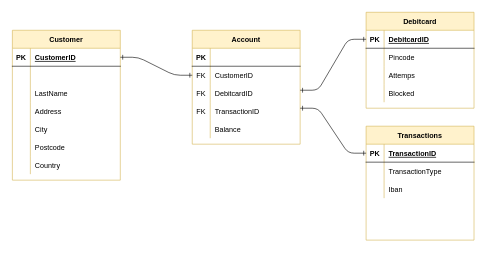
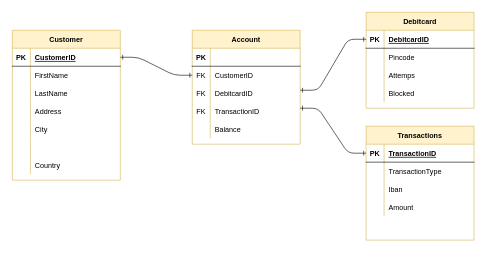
+ <mxCell id="8" value="FirstName" style="shape=partialRectangle;connectable=0;fillColor=none;top=0;left=0;bottom=0;right=0;align=left;spacingLeft=6;overflow=hidden;" parent="6" vertex="1"><mxGeometry x="30" width="150" height="30" as="geometry" /></mxCell>
- <mxCell id="20" value="Postcode" style="shape=partialRectangle;connectable=0;fillColor=none;top=0;left=0;bottom=0;right=0;align=left;spacingLeft=6;overflow=hidden;" parent="18" vertex="1"><mxGeometry x="30" width="150" height="30" as="geometry" /></mxCell>
+ <mxCell id="66" value="Amount" style="shape=partialRectangle;connectable=0;fillColor=none;top=0;left=0;bottom=0;right=0;align=left;spacingLeft=6;overflow=hidden;" parent="64" vertex="1"><mxGeometry x="30" width="150" height="30" as="geometry" /></mxCell>
